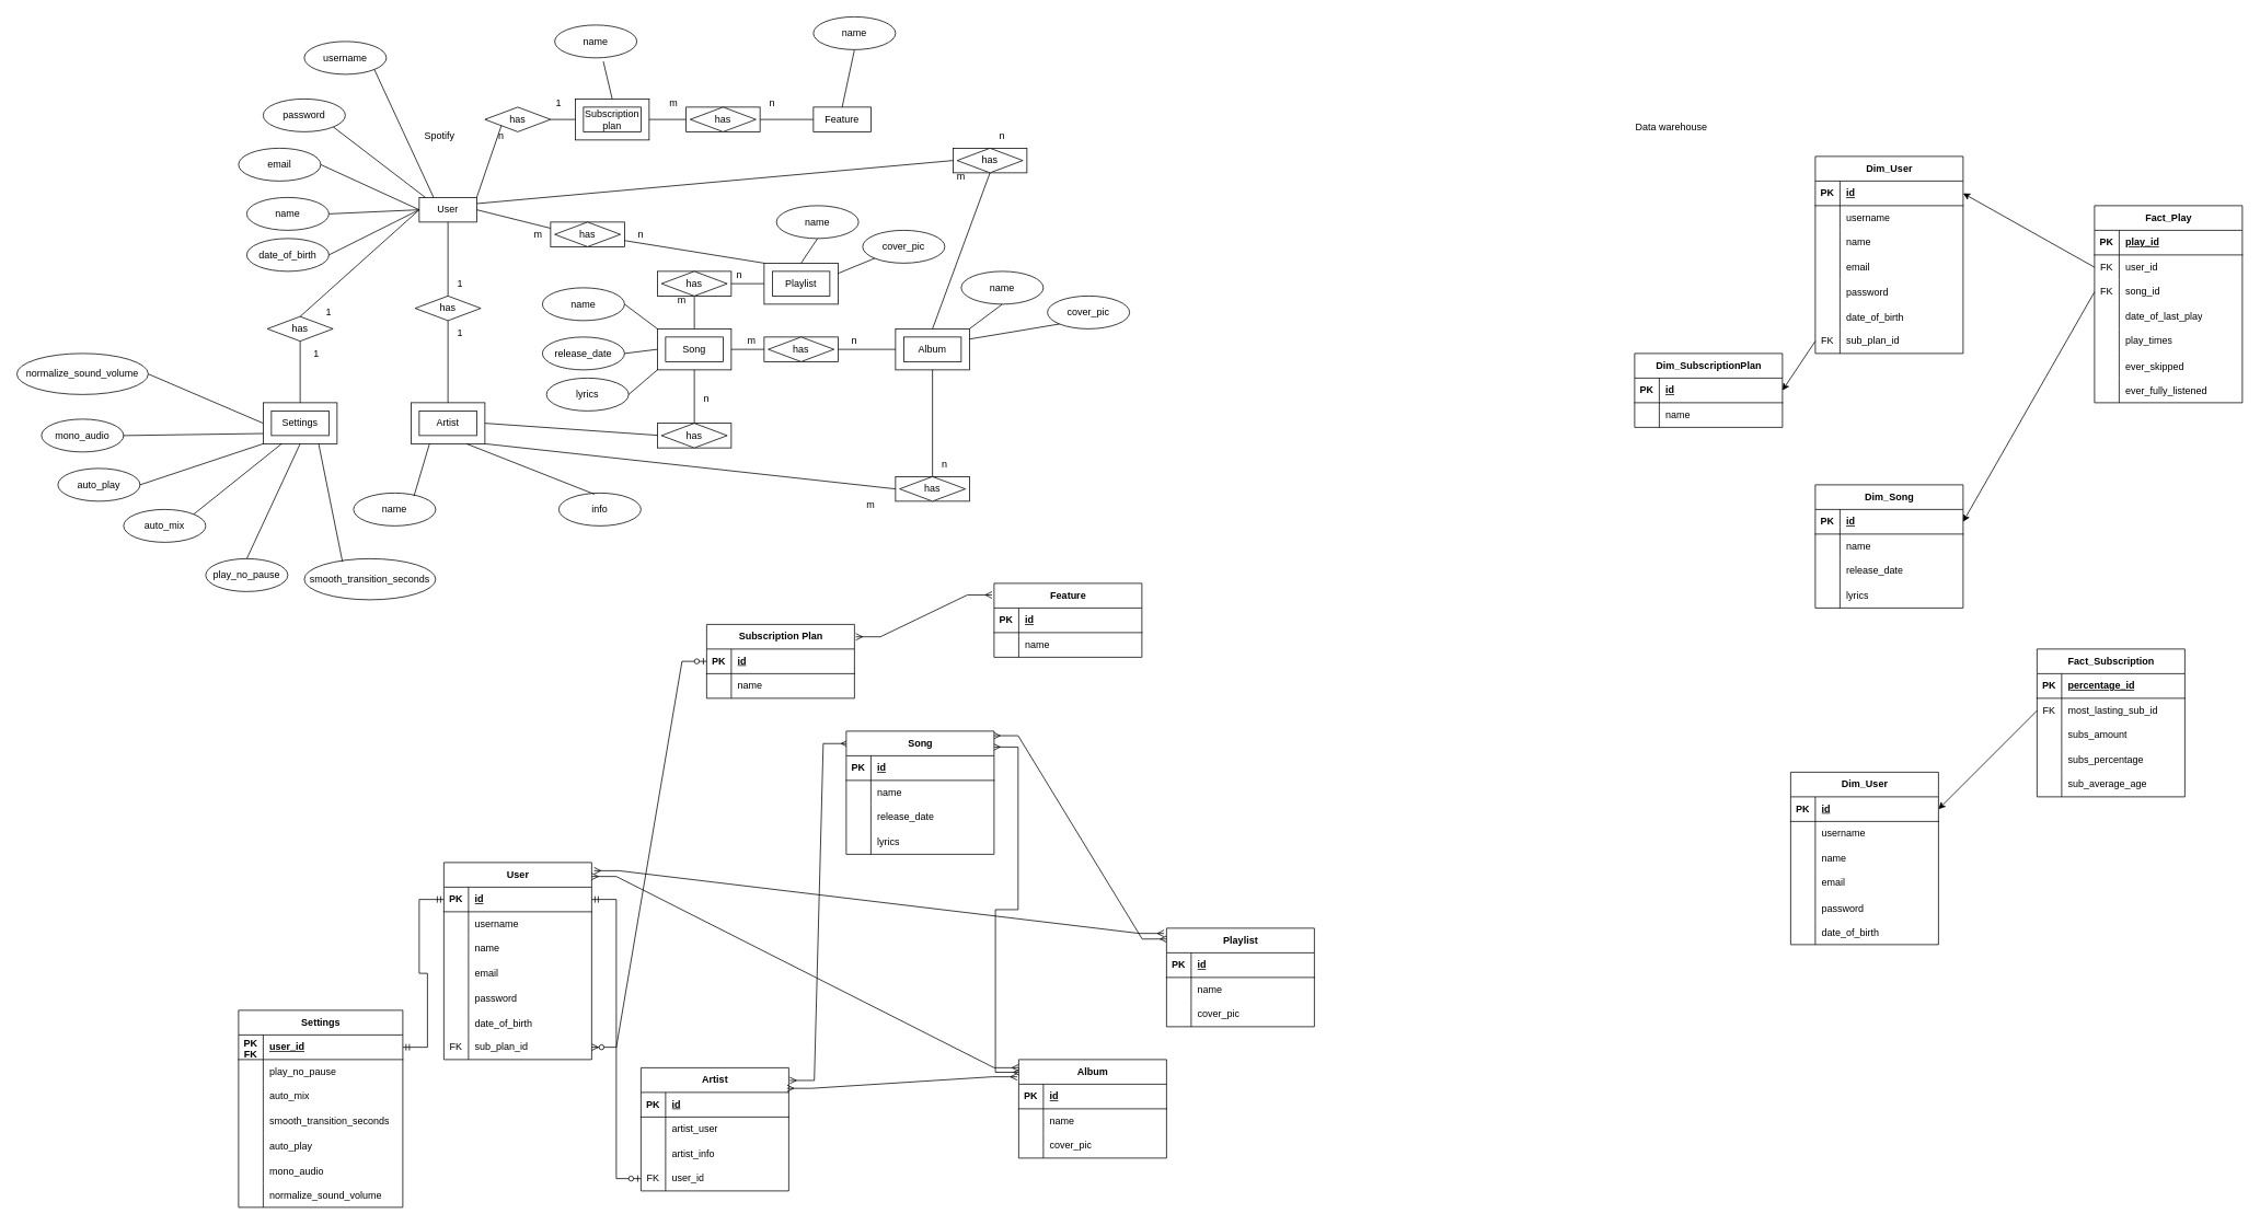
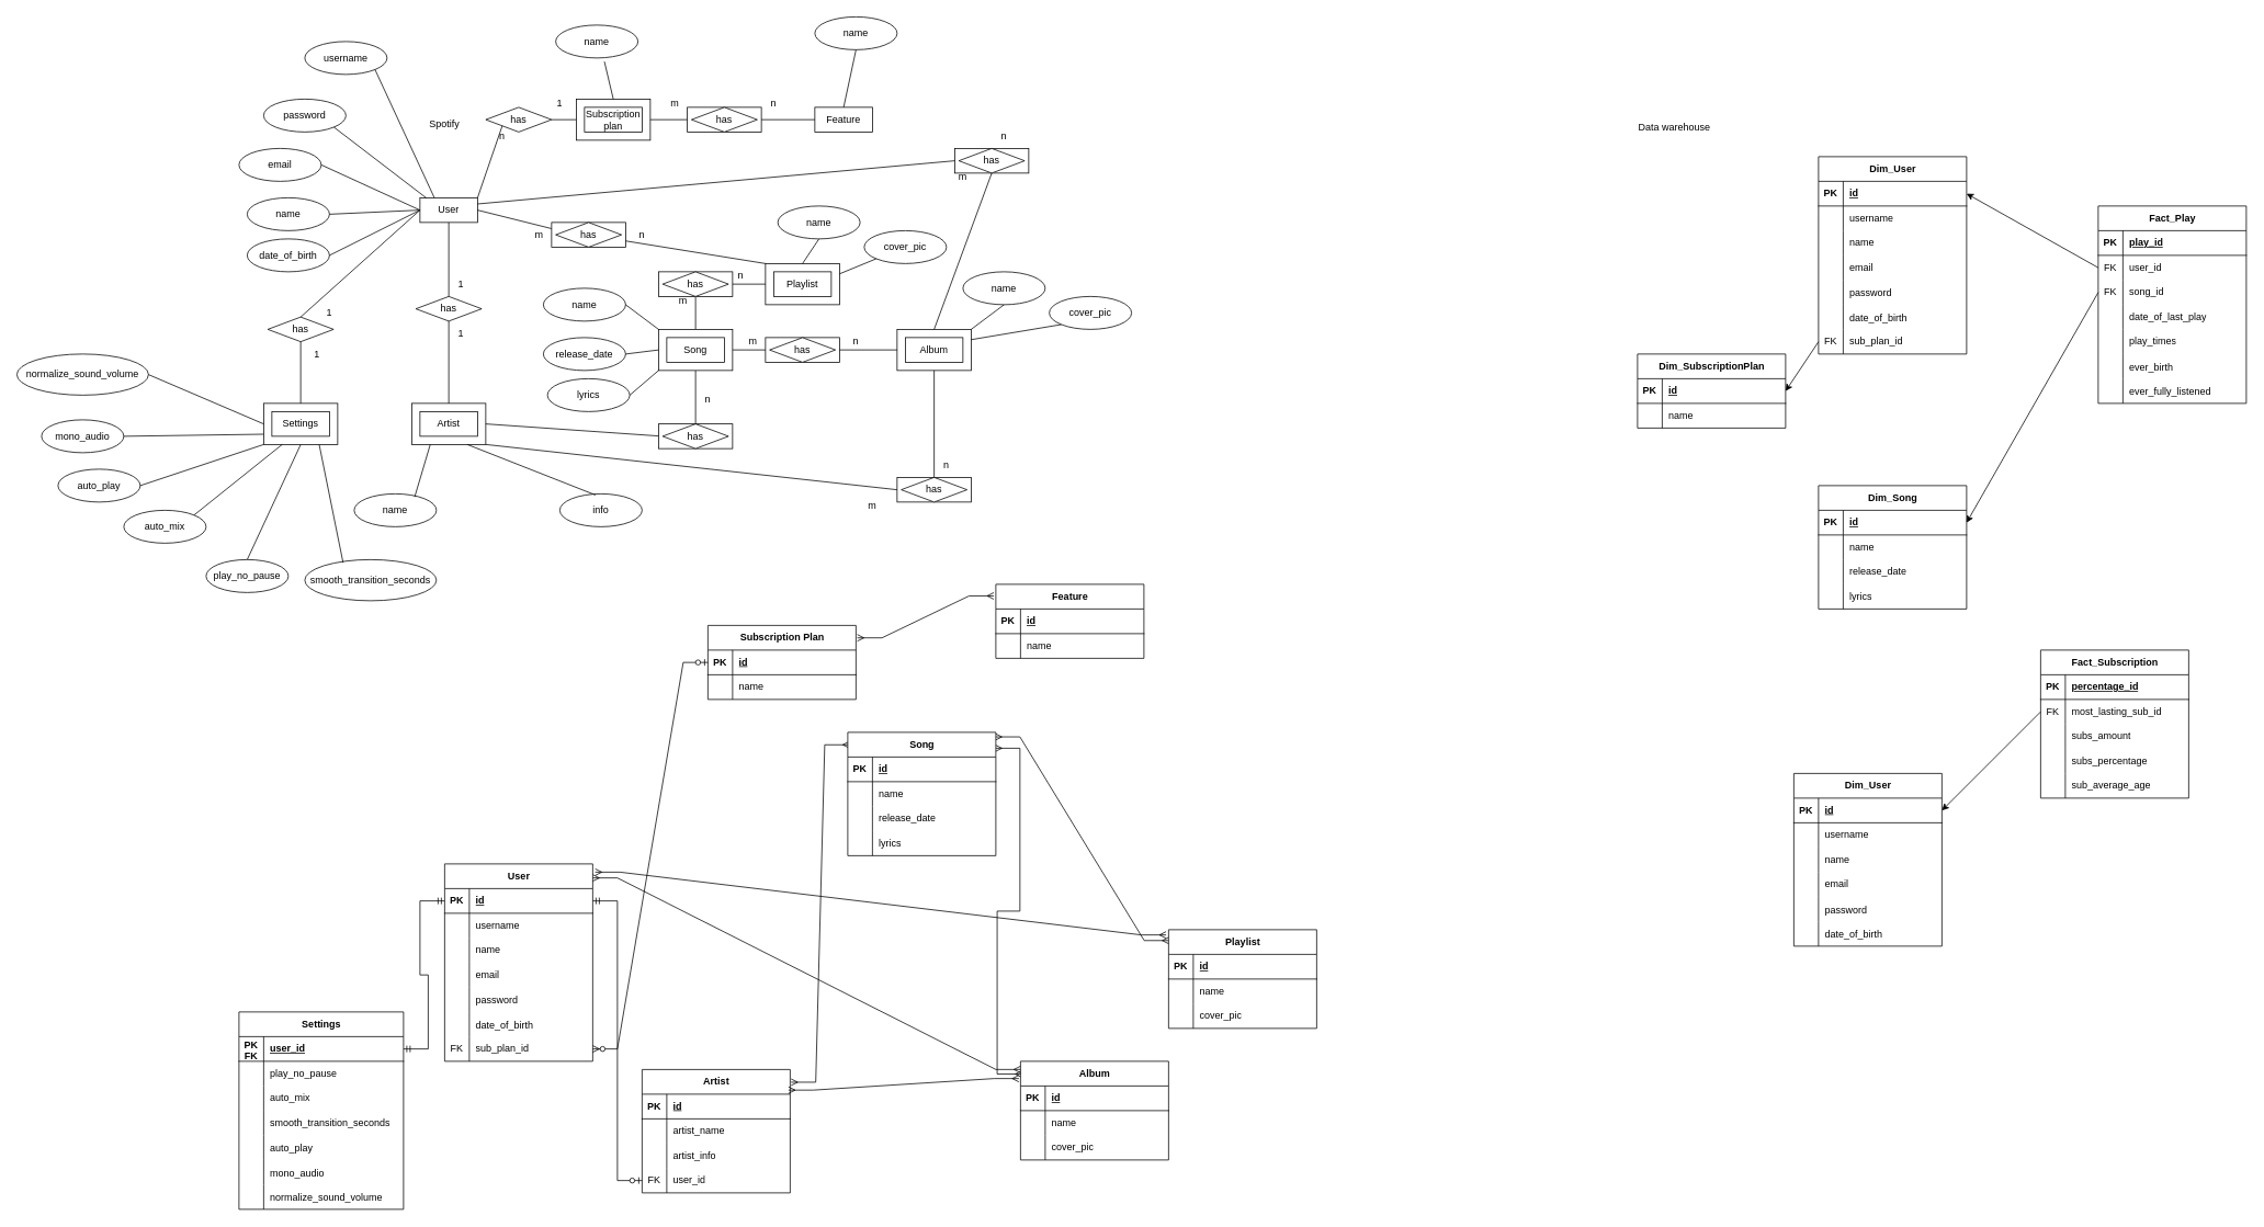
- <mxCell id="3" value="Spotify" style="text;html=1;align=center;verticalAlign=middle;whiteSpace=wrap;rounded=0;" vertex="1" parent="1"><mxGeometry x="505" y="150" width="60" height="30" as="geometry" /></mxCell>
+ <mxCell id="3" value="Spotify" style="text;html=1;align=center;verticalAlign=middle;whiteSpace=wrap;rounded=0;" vertex="1" parent="1"><mxGeometry x="510" y="135" width="60" height="30" as="geometry" /></mxCell>
- <mxCell id="220" value="ever_skipped" style="shape=partialRectangle;connectable=0;fillColor=none;top=0;left=0;bottom=0;right=0;align=left;spacingLeft=6;overflow=hidden;" vertex="1" parent="218"><mxGeometry x="30" width="150" height="30" as="geometry"><mxRectangle width="150" height="30" as="alternateBounds" /></mxGeometry></mxCell>
+ <mxCell id="220" value="ever_birth" style="shape=partialRectangle;connectable=0;fillColor=none;top=0;left=0;bottom=0;right=0;align=left;spacingLeft=6;overflow=hidden;" vertex="1" parent="218"><mxGeometry x="30" width="150" height="30" as="geometry"><mxRectangle width="150" height="30" as="alternateBounds" /></mxGeometry></mxCell>
- <mxCell id="107" value="artist_user" style="shape=partialRectangle;connectable=0;fillColor=none;top=0;left=0;bottom=0;right=0;align=left;spacingLeft=6;overflow=hidden;whiteSpace=wrap;html=1;" vertex="1" parent="105"><mxGeometry x="30" width="150" height="30" as="geometry"><mxRectangle width="150" height="30" as="alternateBounds" /></mxGeometry></mxCell>
+ <mxCell id="107" value="artist_name" style="shape=partialRectangle;connectable=0;fillColor=none;top=0;left=0;bottom=0;right=0;align=left;spacingLeft=6;overflow=hidden;whiteSpace=wrap;html=1;" vertex="1" parent="105"><mxGeometry x="30" width="150" height="30" as="geometry"><mxRectangle width="150" height="30" as="alternateBounds" /></mxGeometry></mxCell>
